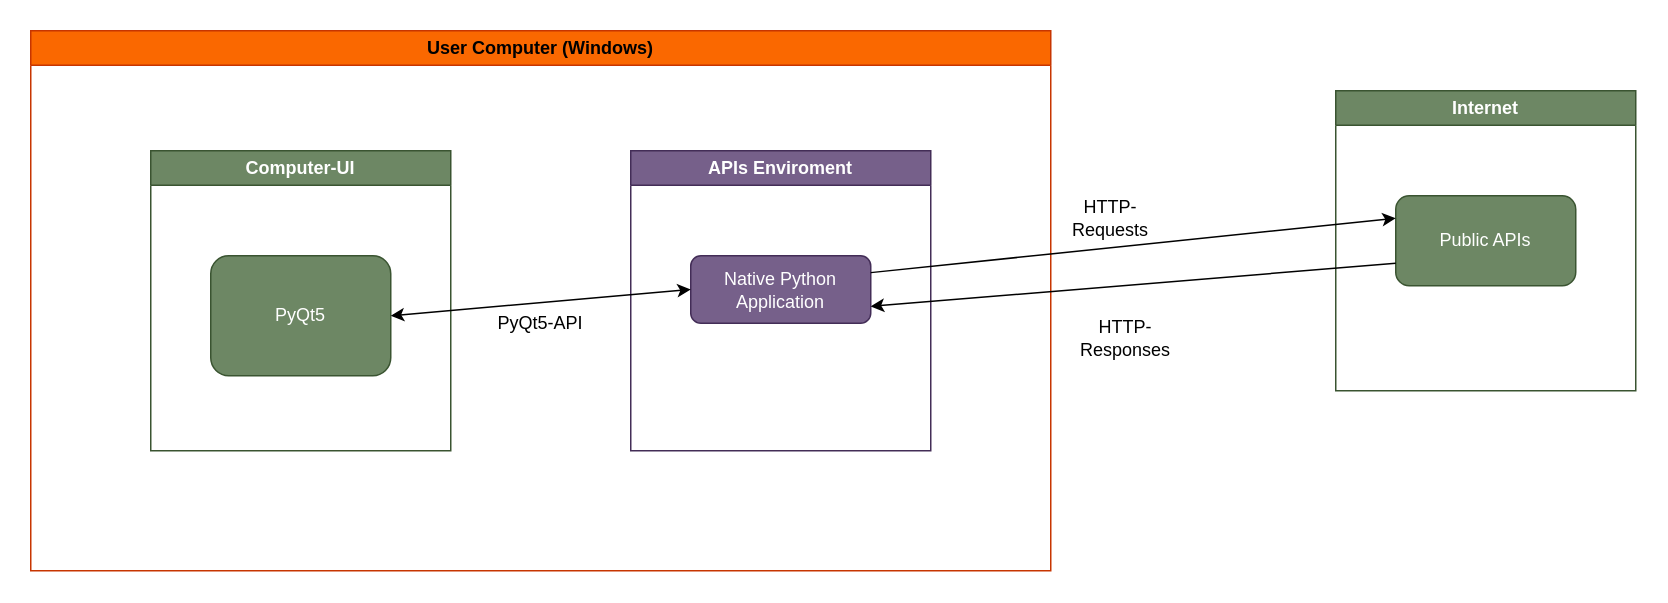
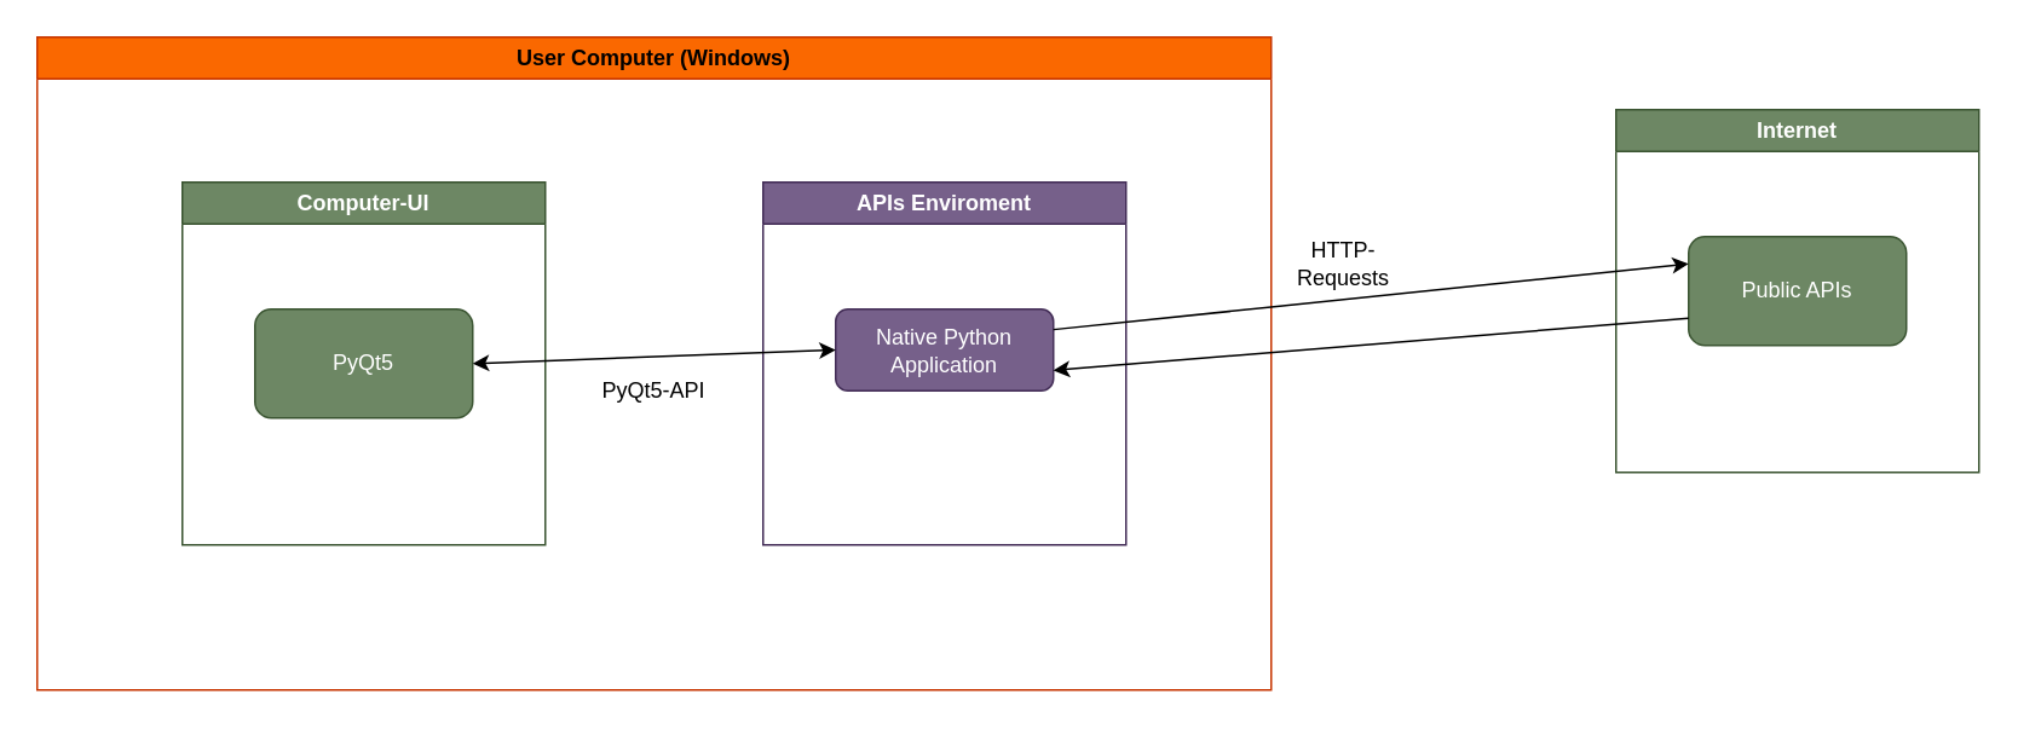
- <mxCell id="6" value="PyQt5" style="rounded=1;whiteSpace=wrap;html=1;fillColor=#6d8764;strokeColor=#3A5431;fontColor=#ffffff;" vertex="1" parent="5"><mxGeometry x="40" y="70" width="120" height="80" as="geometry" /></mxCell>
+ <mxCell id="6" value="PyQt5" style="rounded=1;whiteSpace=wrap;html=1;fillColor=#6d8764;strokeColor=#3A5431;fontColor=#ffffff;" vertex="1" parent="5"><mxGeometry x="40" y="70" width="120" height="60" as="geometry" /></mxCell>
- <mxCell id="14" value="HTTP-Responses" style="text;html=1;align=center;verticalAlign=middle;whiteSpace=wrap;rounded=0;" vertex="1" parent="1"><mxGeometry x="720" y="210" width="60" height="30" as="geometry" /></mxCell>
